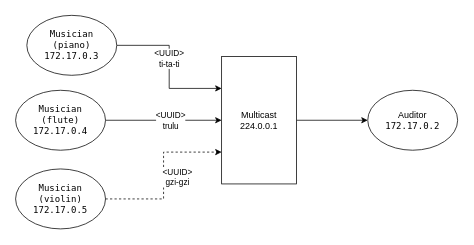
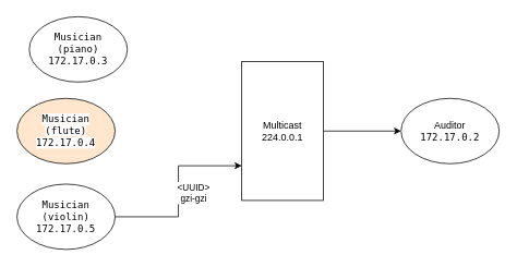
- <mxCell id="12" style="edgeStyle=orthogonalEdgeStyle;rounded=0;orthogonalLoop=1;jettySize=auto;html=1;exitX=1;exitY=0.5;exitDx=0;exitDy=0;entryX=0;entryY=0.25;entryDx=0;entryDy=0;" edge="1" parent="1" source="14" target="8"><mxGeometry relative="1" as="geometry" /></mxCell>
- <mxCell id="13" value="&amp;lt;UUID&amp;gt;&lt;div&gt;ti-ta-ti&lt;/div&gt;" style="edgeLabel;html=1;align=center;verticalAlign=middle;resizable=0;points=[];" vertex="1" connectable="0" parent="12"><mxGeometry x="0.166" y="-1" relative="1" as="geometry"><mxPoint y="-28" as="offset" /></mxGeometry></mxCell>
- <mxCell id="6" value="&lt;span style=&quot;font-family: monospace&quot;&gt;&lt;span style=&quot;color: #000000 ; background-color: #ffffff&quot;&gt;Musician&lt;br&gt;(flute)&lt;br&gt;172.17.0.4&lt;/span&gt;&lt;/span&gt;" style="ellipse;whiteSpace=wrap;html=1;" vertex="1" parent="1"><mxGeometry x="20" y="120" width="120" height="80" as="geometry" /></mxCell>
+ <mxCell id="6" value="&lt;span style=&quot;font-family: monospace&quot;&gt;&lt;span style=&quot;color: #000000 ; background-color: #ffffff&quot;&gt;Musician&lt;br&gt;(flute)&lt;br&gt;172.17.0.4&lt;/span&gt;&lt;/span&gt;" style="ellipse;whiteSpace=wrap;html=1;fillColor=#ffe6cc;" vertex="1" parent="1"><mxGeometry x="20" y="120" width="120" height="80" as="geometry" /></mxCell>
- <mxCell id="3" style="edgeStyle=orthogonalEdgeStyle;rounded=0;orthogonalLoop=1;jettySize=auto;html=1;exitX=1;exitY=0.5;exitDx=0;exitDy=0;entryX=0;entryY=0.5;entryDx=0;entryDy=0;" edge="1" parent="1" source="6" target="8"><mxGeometry relative="1" as="geometry"><mxPoint x="380" y="105" as="targetPoint" /></mxGeometry></mxCell>
- <mxCell id="4" value="&lt;div&gt;&lt;br&gt;&lt;/div&gt;" style="edgeLabel;html=1;align=center;verticalAlign=middle;resizable=0;points=[];" vertex="1" connectable="0" parent="3"><mxGeometry x="-0.302" y="-3" relative="1" as="geometry"><mxPoint as="offset" /></mxGeometry></mxCell>
- <mxCell id="5" value="&amp;lt;UUID&amp;gt;&lt;div&gt;trulu&lt;/div&gt;" style="edgeLabel;html=1;align=center;verticalAlign=middle;resizable=0;points=[];" vertex="1" connectable="0" parent="3"><mxGeometry x="-0.172" relative="1" as="geometry"><mxPoint x="22" as="offset" /></mxGeometry></mxCell>
- <mxCell id="9" style="edgeStyle=orthogonalEdgeStyle;rounded=0;orthogonalLoop=1;jettySize=auto;html=1;exitX=1;exitY=0.5;exitDx=0;exitDy=0;entryX=0;entryY=0.75;entryDx=0;entryDy=0;dashed=1;" edge="1" parent="1" source="11" target="8"><mxGeometry relative="1" as="geometry" /></mxCell>
+ <mxCell id="9" style="edgeStyle=orthogonalEdgeStyle;rounded=0;orthogonalLoop=1;jettySize=auto;html=1;exitX=1;exitY=0.5;exitDx=0;exitDy=0;entryX=0;entryY=0.75;entryDx=0;entryDy=0;" edge="1" parent="1" source="11" target="8"><mxGeometry relative="1" as="geometry" /></mxCell>
